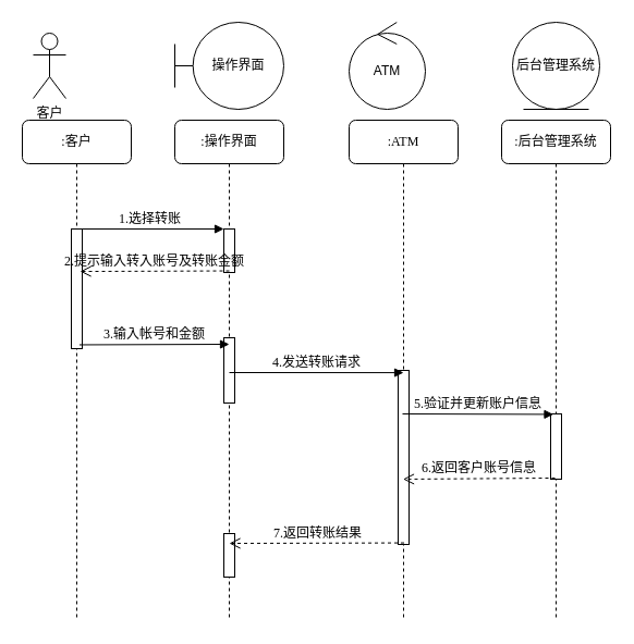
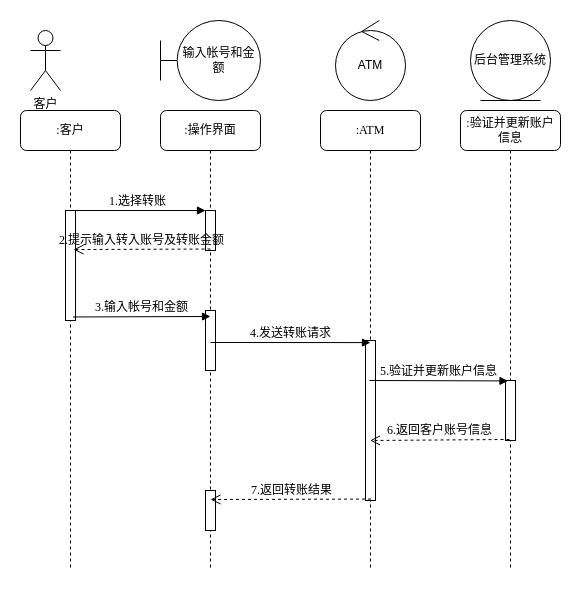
- <mxCell id="13" value="操作界面" style="shape=umlBoundary;whiteSpace=wrap;html=1;" parent="1" vertex="1"><mxGeometry x="160" y="20" width="100" height="80" as="geometry" /></mxCell>
+ <mxCell id="13" value="输入帐号和金额" style="shape=umlBoundary;whiteSpace=wrap;html=1;" parent="1" vertex="1"><mxGeometry x="160" y="20" width="100" height="80" as="geometry" /></mxCell>
- <mxCell id="14" value="ATM" style="ellipse;shape=umlControl;whiteSpace=wrap;html=1;" parent="1" vertex="1"><mxGeometry x="320" y="20" width="70" height="80" as="geometry" /></mxCell>
+ <mxCell id="14" value="ATM" style="ellipse;shape=umlControl;whiteSpace=wrap;html=1;" parent="1" vertex="1"><mxGeometry x="335" y="20" width="70" height="80" as="geometry" /></mxCell>
- <mxCell id="8" value=":后台管理系统" style="shape=umlLifeline;perimeter=lifelinePerimeter;whiteSpace=wrap;html=1;container=1;collapsible=0;recursiveResize=0;outlineConnect=0;rounded=1;shadow=0;comic=0;labelBackgroundColor=none;strokeWidth=1;fontFamily=Verdana;fontSize=12;align=center;" parent="1" vertex="1"><mxGeometry x="460" y="110" width="100" height="460" as="geometry" /></mxCell>
+ <mxCell id="8" value=":验证并更新账户信息" style="shape=umlLifeline;perimeter=lifelinePerimeter;whiteSpace=wrap;html=1;container=1;collapsible=0;recursiveResize=0;outlineConnect=0;rounded=1;shadow=0;comic=0;labelBackgroundColor=none;strokeWidth=1;fontFamily=Verdana;fontSize=12;align=center;" parent="1" vertex="1"><mxGeometry x="460" y="110" width="100" height="460" as="geometry" /></mxCell>
